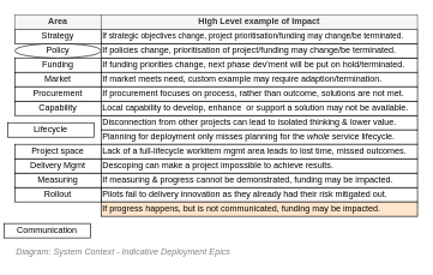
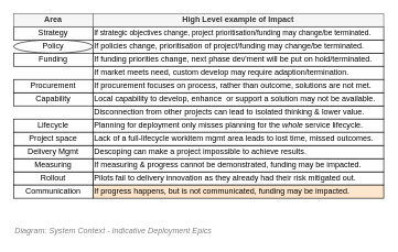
- <mxCell id="8" value="Market" style="rounded=0;whiteSpace=wrap;html=1;" vertex="1" parent="1"><mxGeometry x="20" y="100" width="120" height="20" as="geometry" /></mxCell>
- <mxCell id="9" value="If market meets need, custom example may require adaption/termination." style="rounded=0;whiteSpace=wrap;html=1;align=left;" vertex="1" parent="1"><mxGeometry x="140" y="100" width="440" height="20" as="geometry" /></mxCell>
+ <mxCell id="9" value="If market meets need, custom develop may require adaption/termination." style="rounded=0;whiteSpace=wrap;html=1;align=left;" vertex="1" parent="1"><mxGeometry x="140" y="100" width="440" height="20" as="geometry" /></mxCell>
- <mxCell id="22" value="Lifecycle" style="rounded=0;whiteSpace=wrap;html=1;" vertex="1" parent="1"><mxGeometry x="10" y="170" width="120" height="20" as="geometry" /></mxCell>
+ <mxCell id="22" value="Lifecycle" style="rounded=0;whiteSpace=wrap;html=1;" vertex="1" parent="1"><mxGeometry x="20" y="180" width="120" height="20" as="geometry" /></mxCell>
- <mxCell id="17" value="Communication" style="rounded=0;whiteSpace=wrap;html=1;" vertex="1" parent="1"><mxGeometry x="5" y="310" width="120" height="20" as="geometry" /></mxCell>
+ <mxCell id="17" value="Communication" style="rounded=0;whiteSpace=wrap;html=1;" vertex="1" parent="1"><mxGeometry x="20" y="280" width="120" height="20" as="geometry" /></mxCell>
